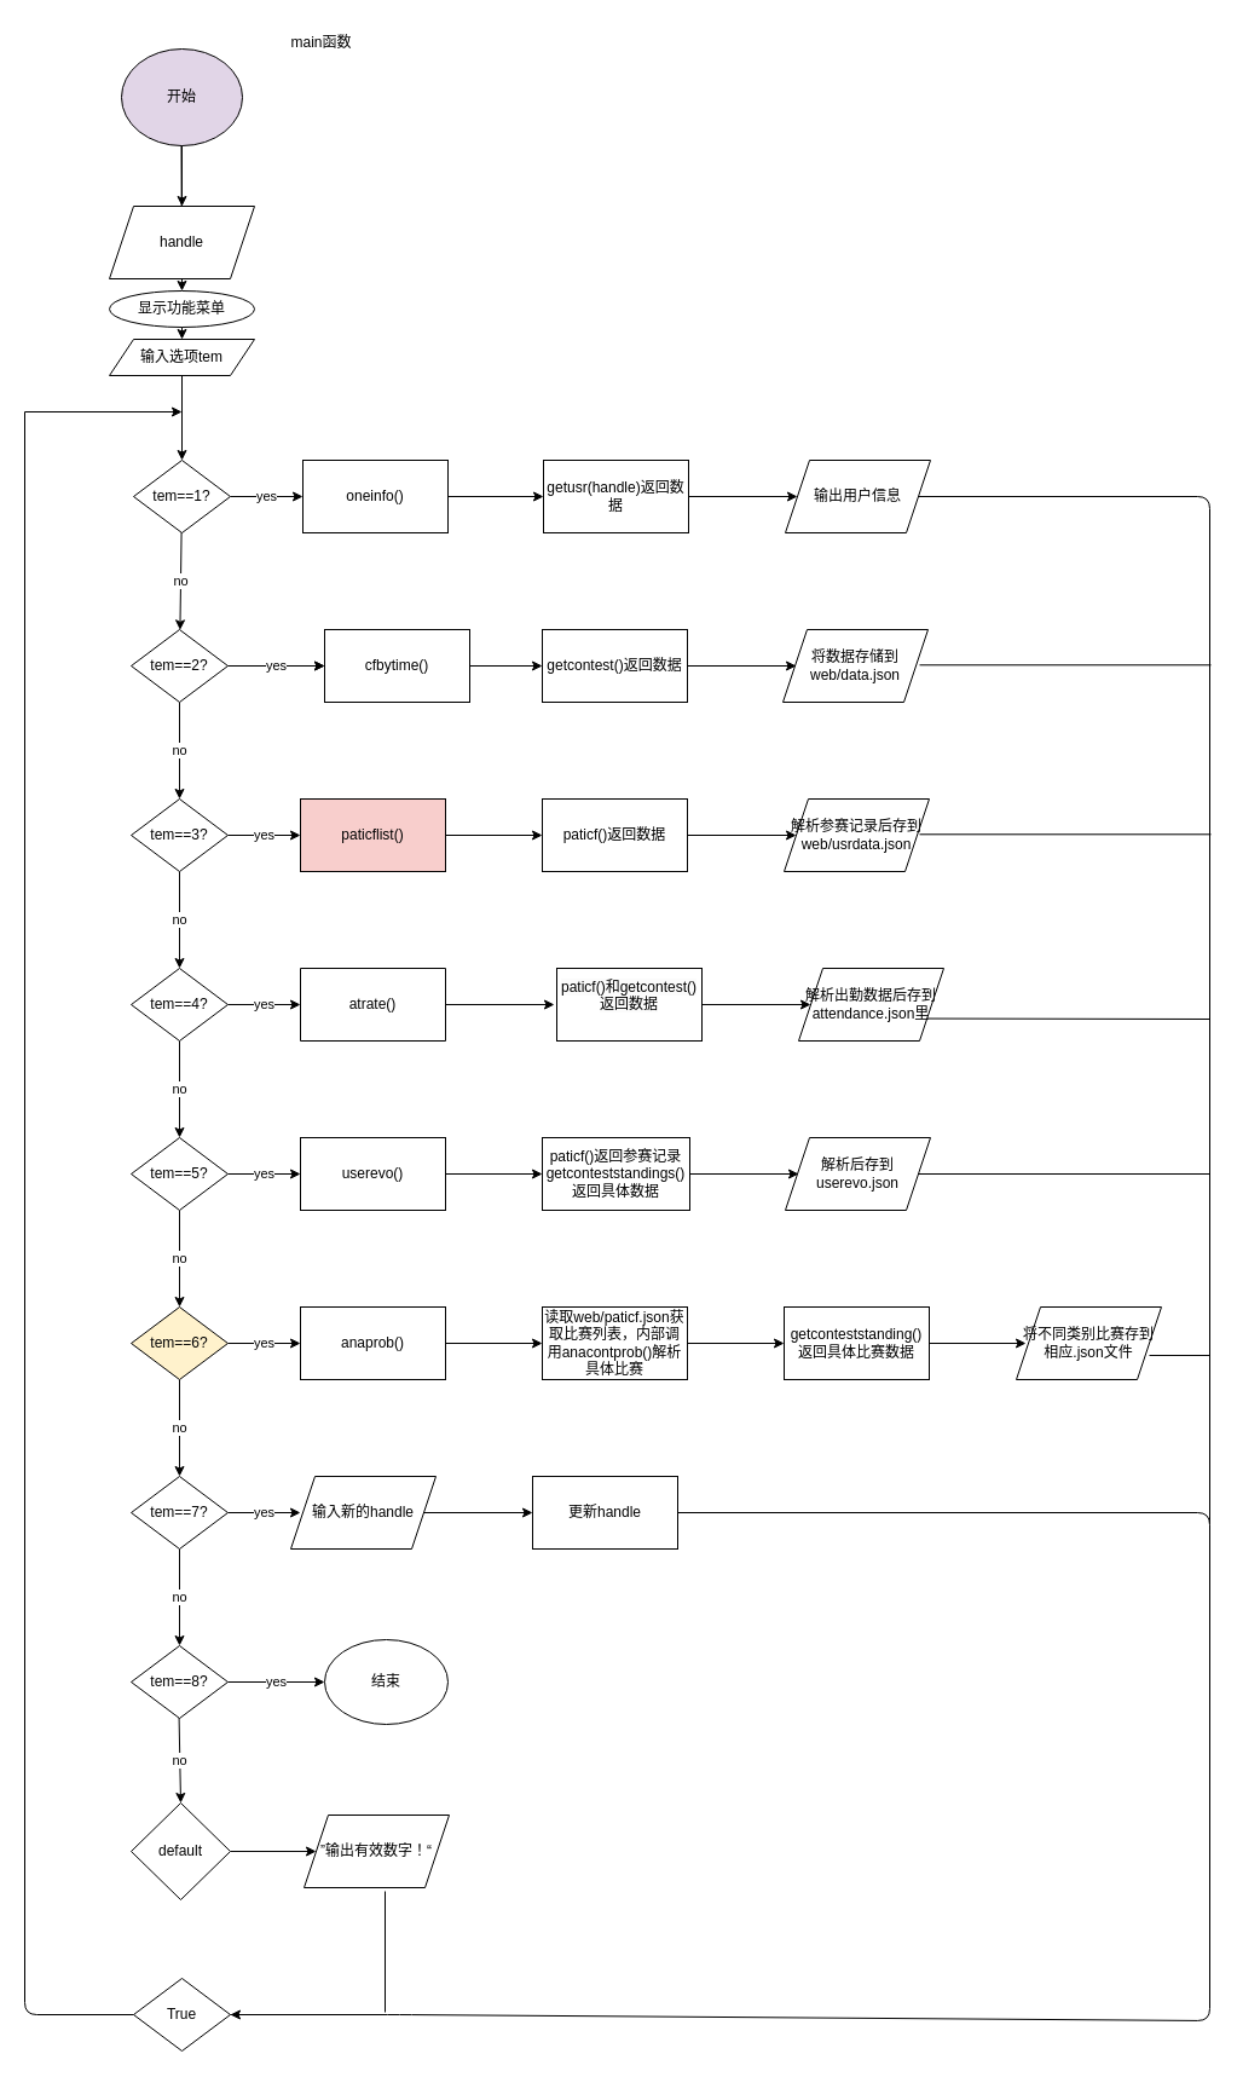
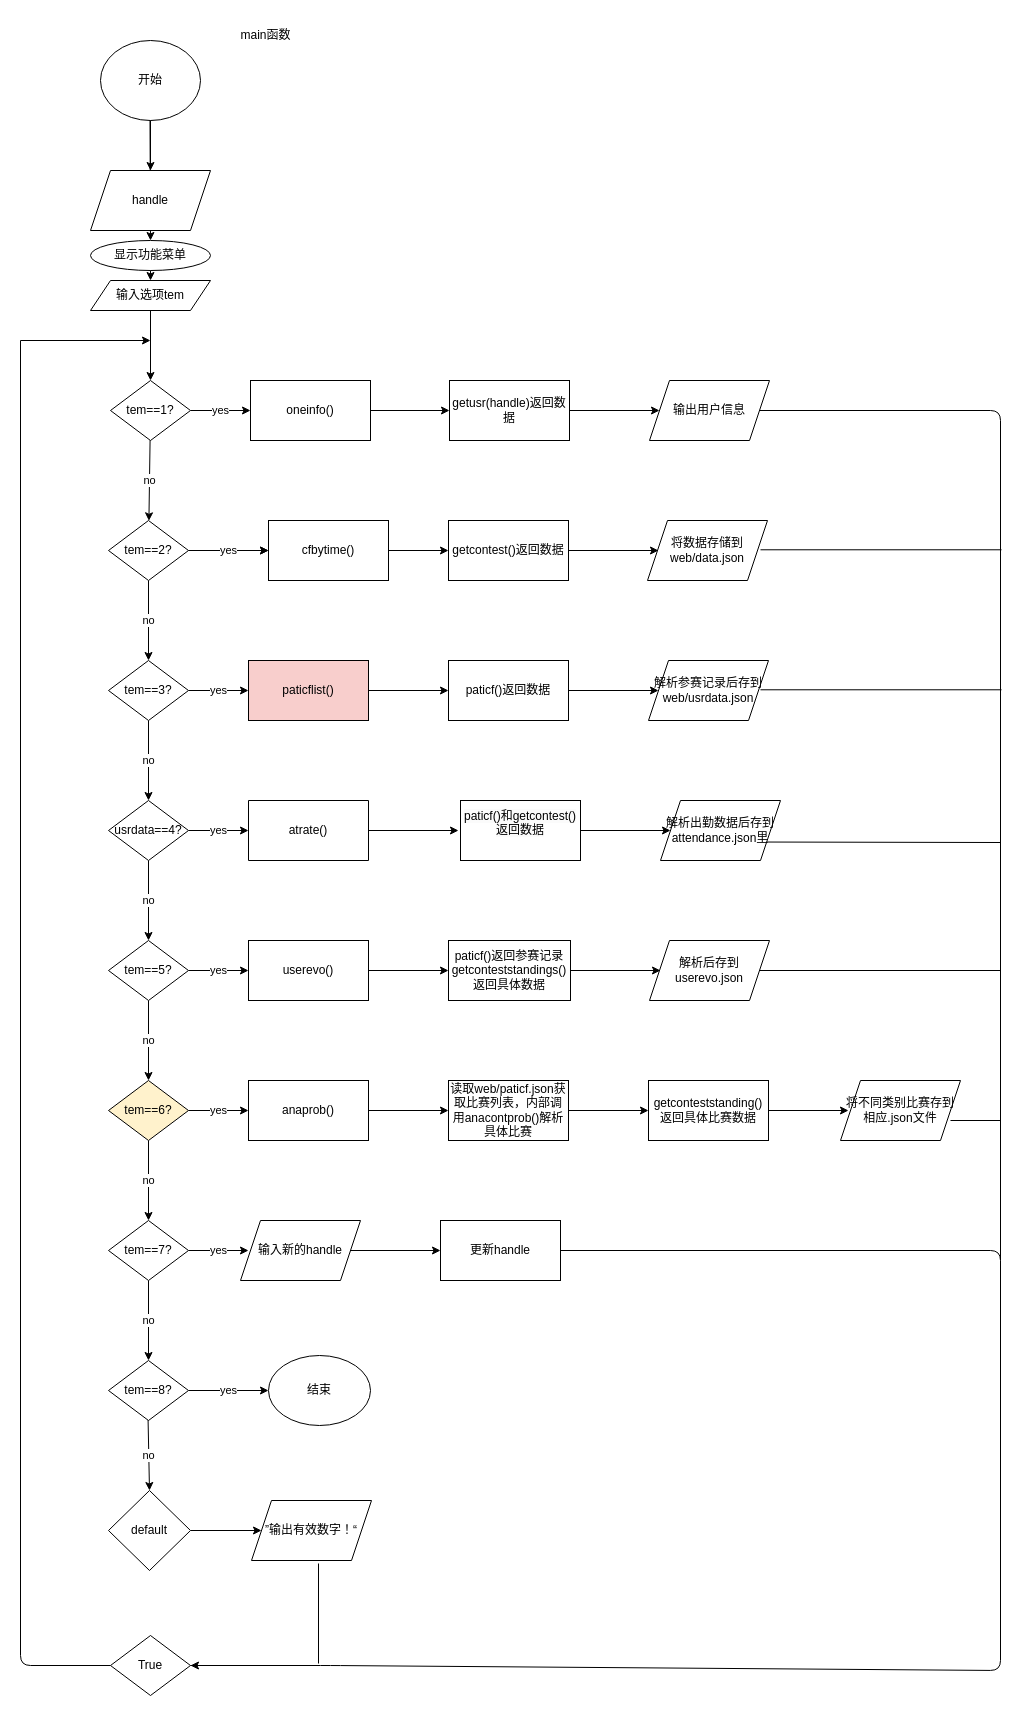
- <mxCell id="2" value="开始" style="ellipse;whiteSpace=wrap;html=1;fillColor=#e1d5e7;" parent="1" vertex="1"><mxGeometry x="100" y="40" width="100" height="80" as="geometry" /></mxCell>
+ <mxCell id="2" value="开始" style="ellipse;whiteSpace=wrap;html=1;" parent="1" vertex="1"><mxGeometry x="100" y="40" width="100" height="80" as="geometry" /></mxCell>
- <mxCell id="20" value="&lt;span style=&quot;color: rgb(0, 0, 0);&quot;&gt;tem==4?&lt;/span&gt;" style="rhombus;whiteSpace=wrap;html=1;" parent="1" vertex="1"><mxGeometry x="108" y="800" width="80" height="60" as="geometry" /></mxCell>
+ <mxCell id="20" value="&lt;span style=&quot;color: rgb(0, 0, 0);&quot;&gt;usrdata==4?&lt;/span&gt;" style="rhombus;whiteSpace=wrap;html=1;" parent="1" vertex="1"><mxGeometry x="108" y="800" width="80" height="60" as="geometry" /></mxCell>
